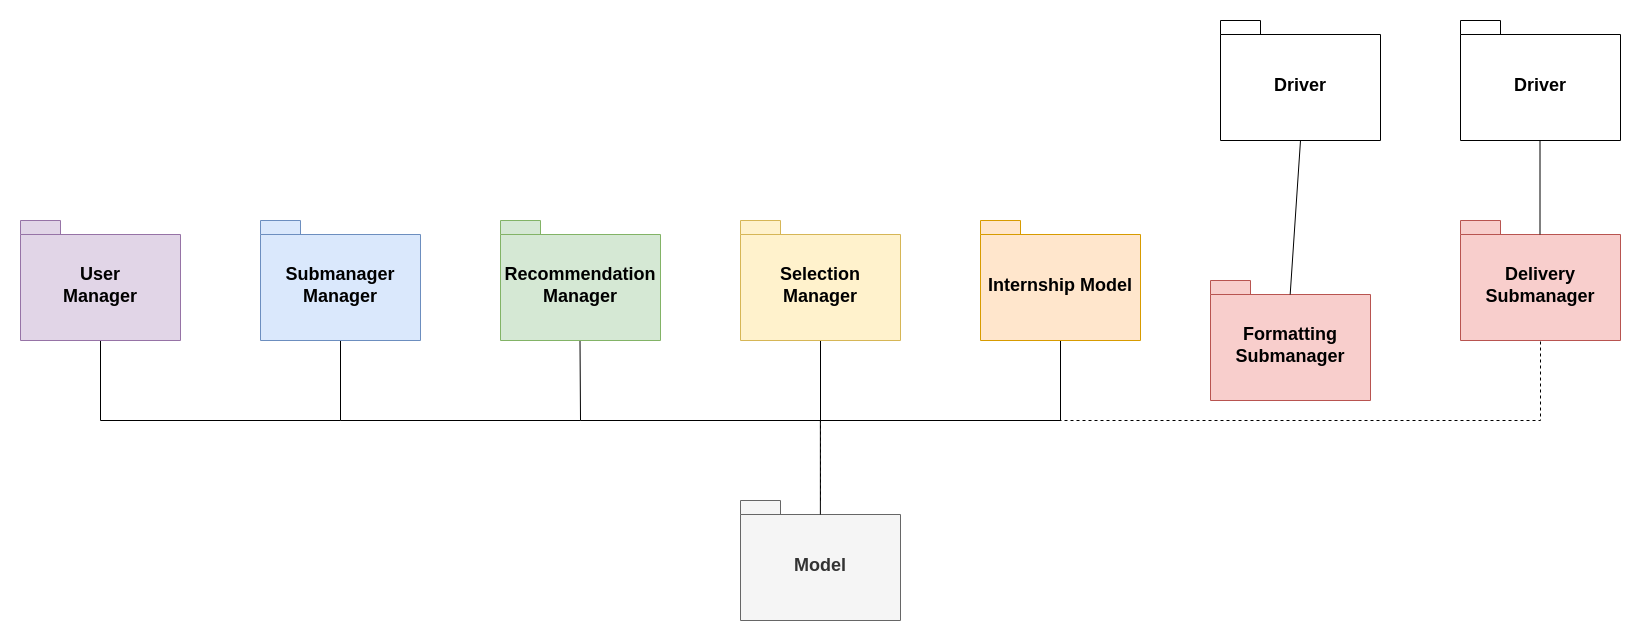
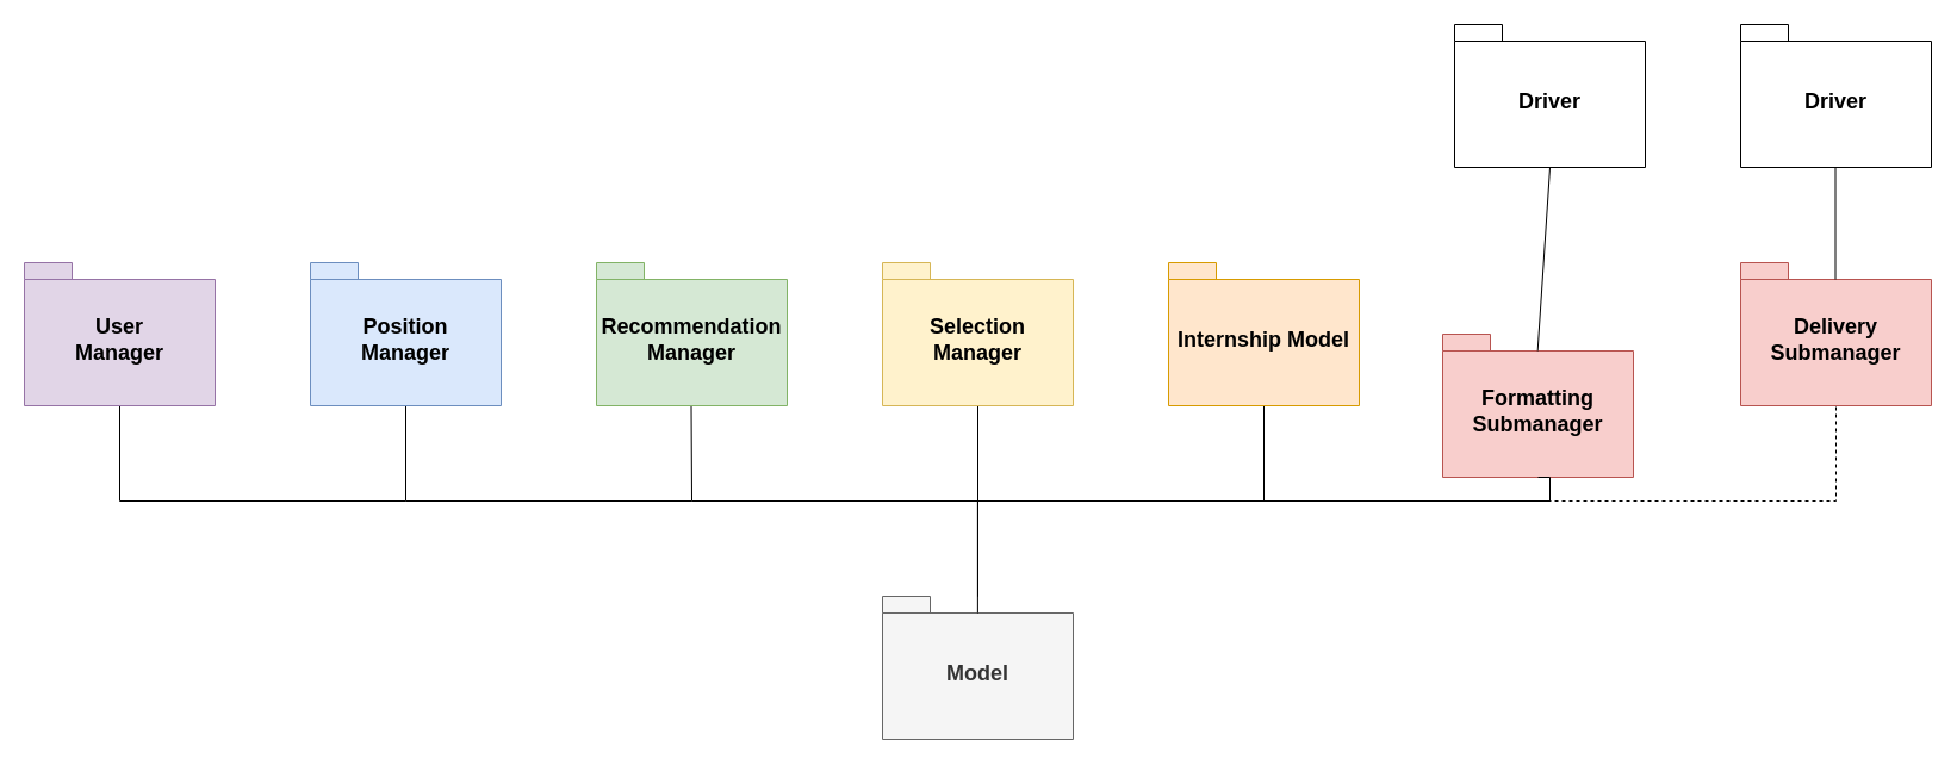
- <mxCell id="14" value="Submanager&lt;div&gt;Manager&lt;/div&gt;" style="shape=folder;fontStyle=1;spacingTop=10;tabWidth=40;tabHeight=14;tabPosition=left;html=1;whiteSpace=wrap;color=#808080;fontSize=18;fillColor=#dae8fc;strokeColor=#6c8ebf;" vertex="1" parent="1"><mxGeometry x="260" y="220" width="160" height="120" as="geometry" /></mxCell>
+ <mxCell id="14" value="Position&lt;div&gt;Manager&lt;/div&gt;" style="shape=folder;fontStyle=1;spacingTop=10;tabWidth=40;tabHeight=14;tabPosition=left;html=1;whiteSpace=wrap;color=#808080;fontSize=18;fillColor=#dae8fc;strokeColor=#6c8ebf;" vertex="1" parent="1"><mxGeometry x="260" y="220" width="160" height="120" as="geometry" /></mxCell>
+ <mxCell id="21" style="edgeStyle=orthogonalEdgeStyle;rounded=0;orthogonalLoop=1;jettySize=auto;html=1;entryX=0.5;entryY=1;entryDx=0;entryDy=0;entryPerimeter=0;endArrow=none;endFill=0;" edge="1" parent="1" source="2" target="18"><mxGeometry relative="1" as="geometry"><Array as="points"><mxPoint x="820" y="420" /><mxPoint x="1300" y="420" /></Array></mxGeometry></mxCell>
